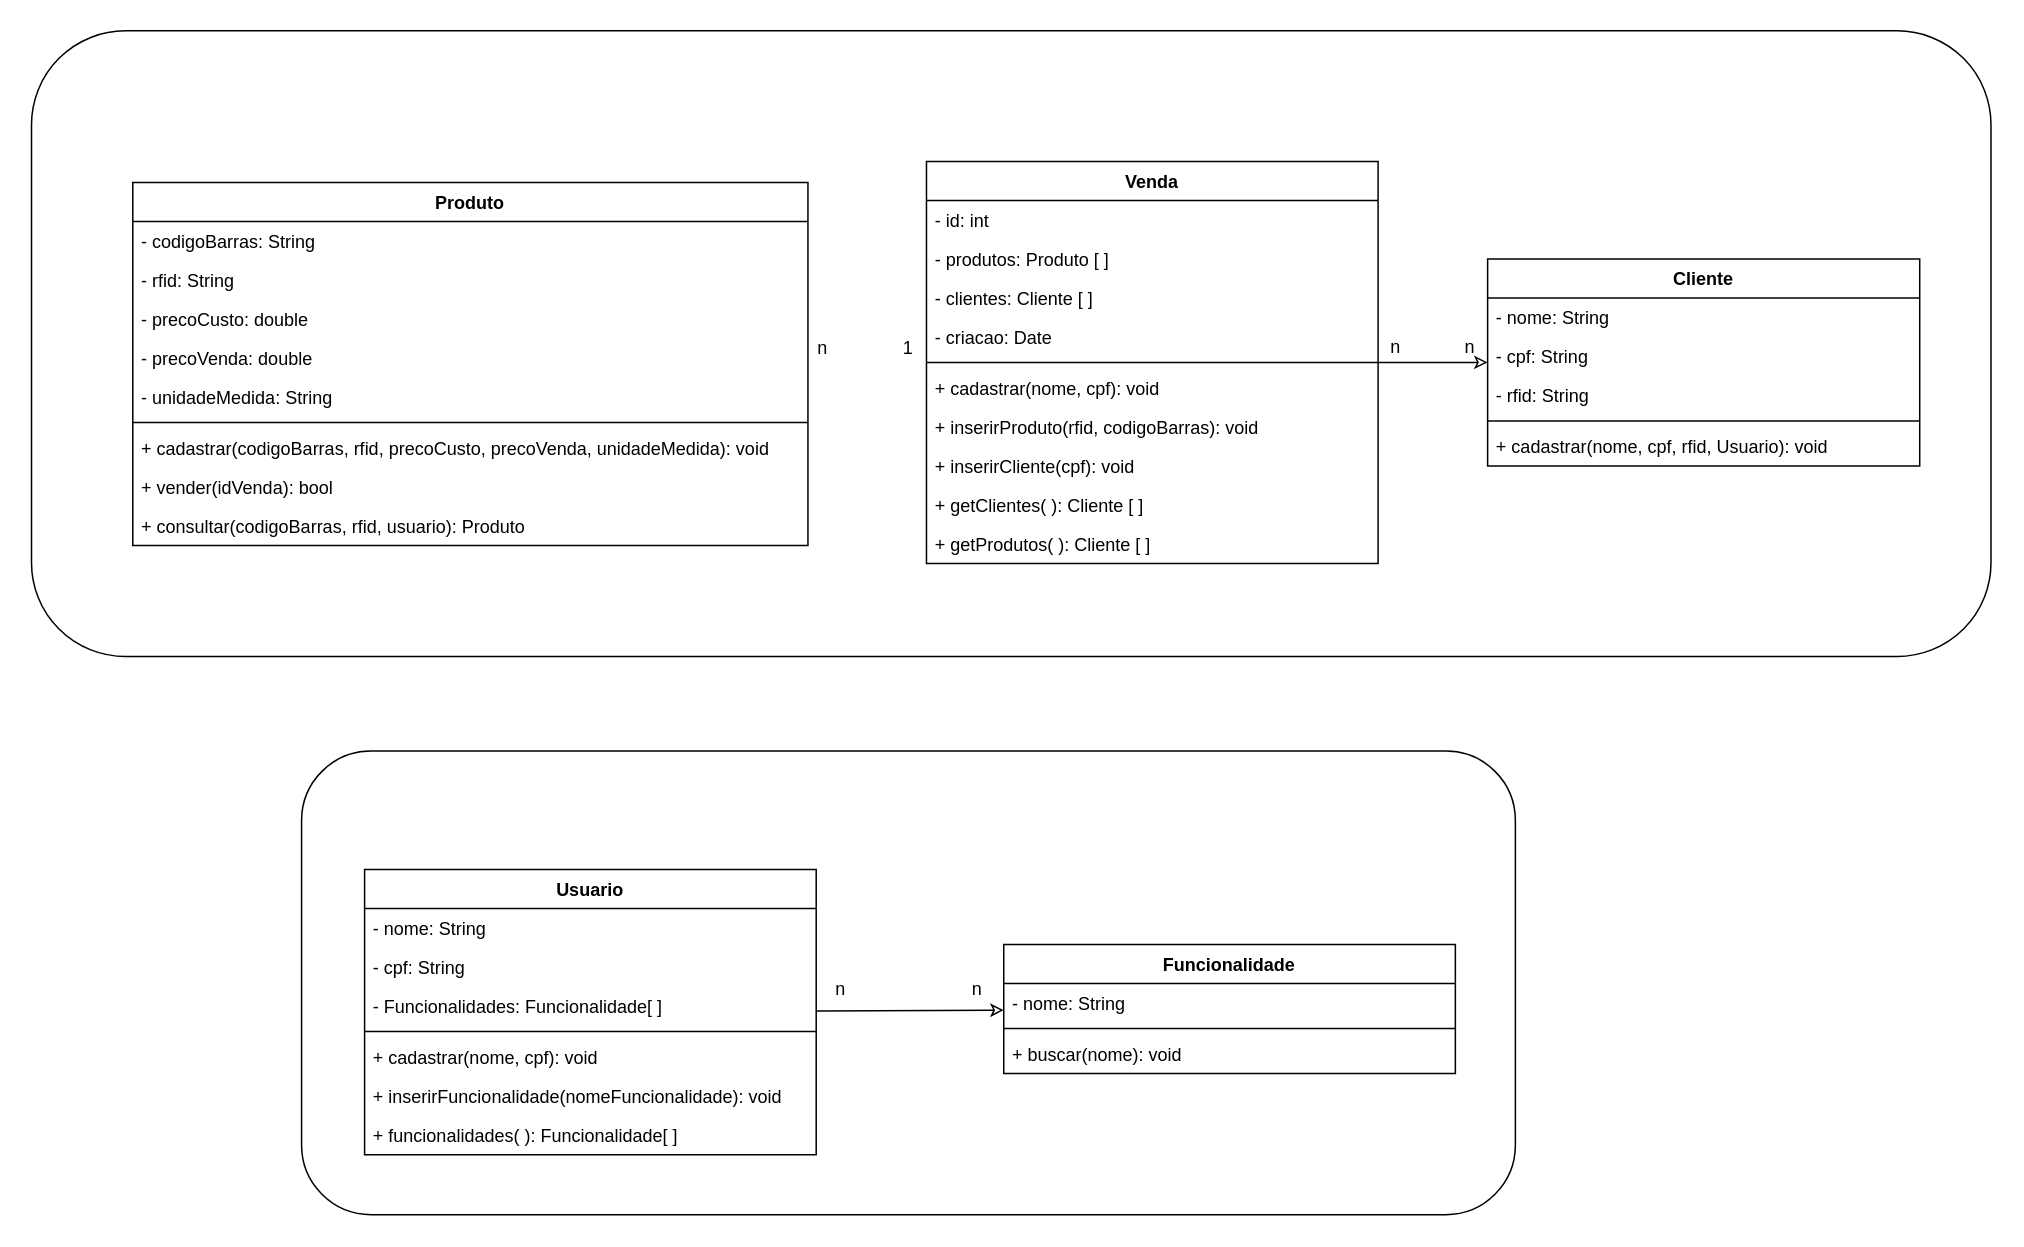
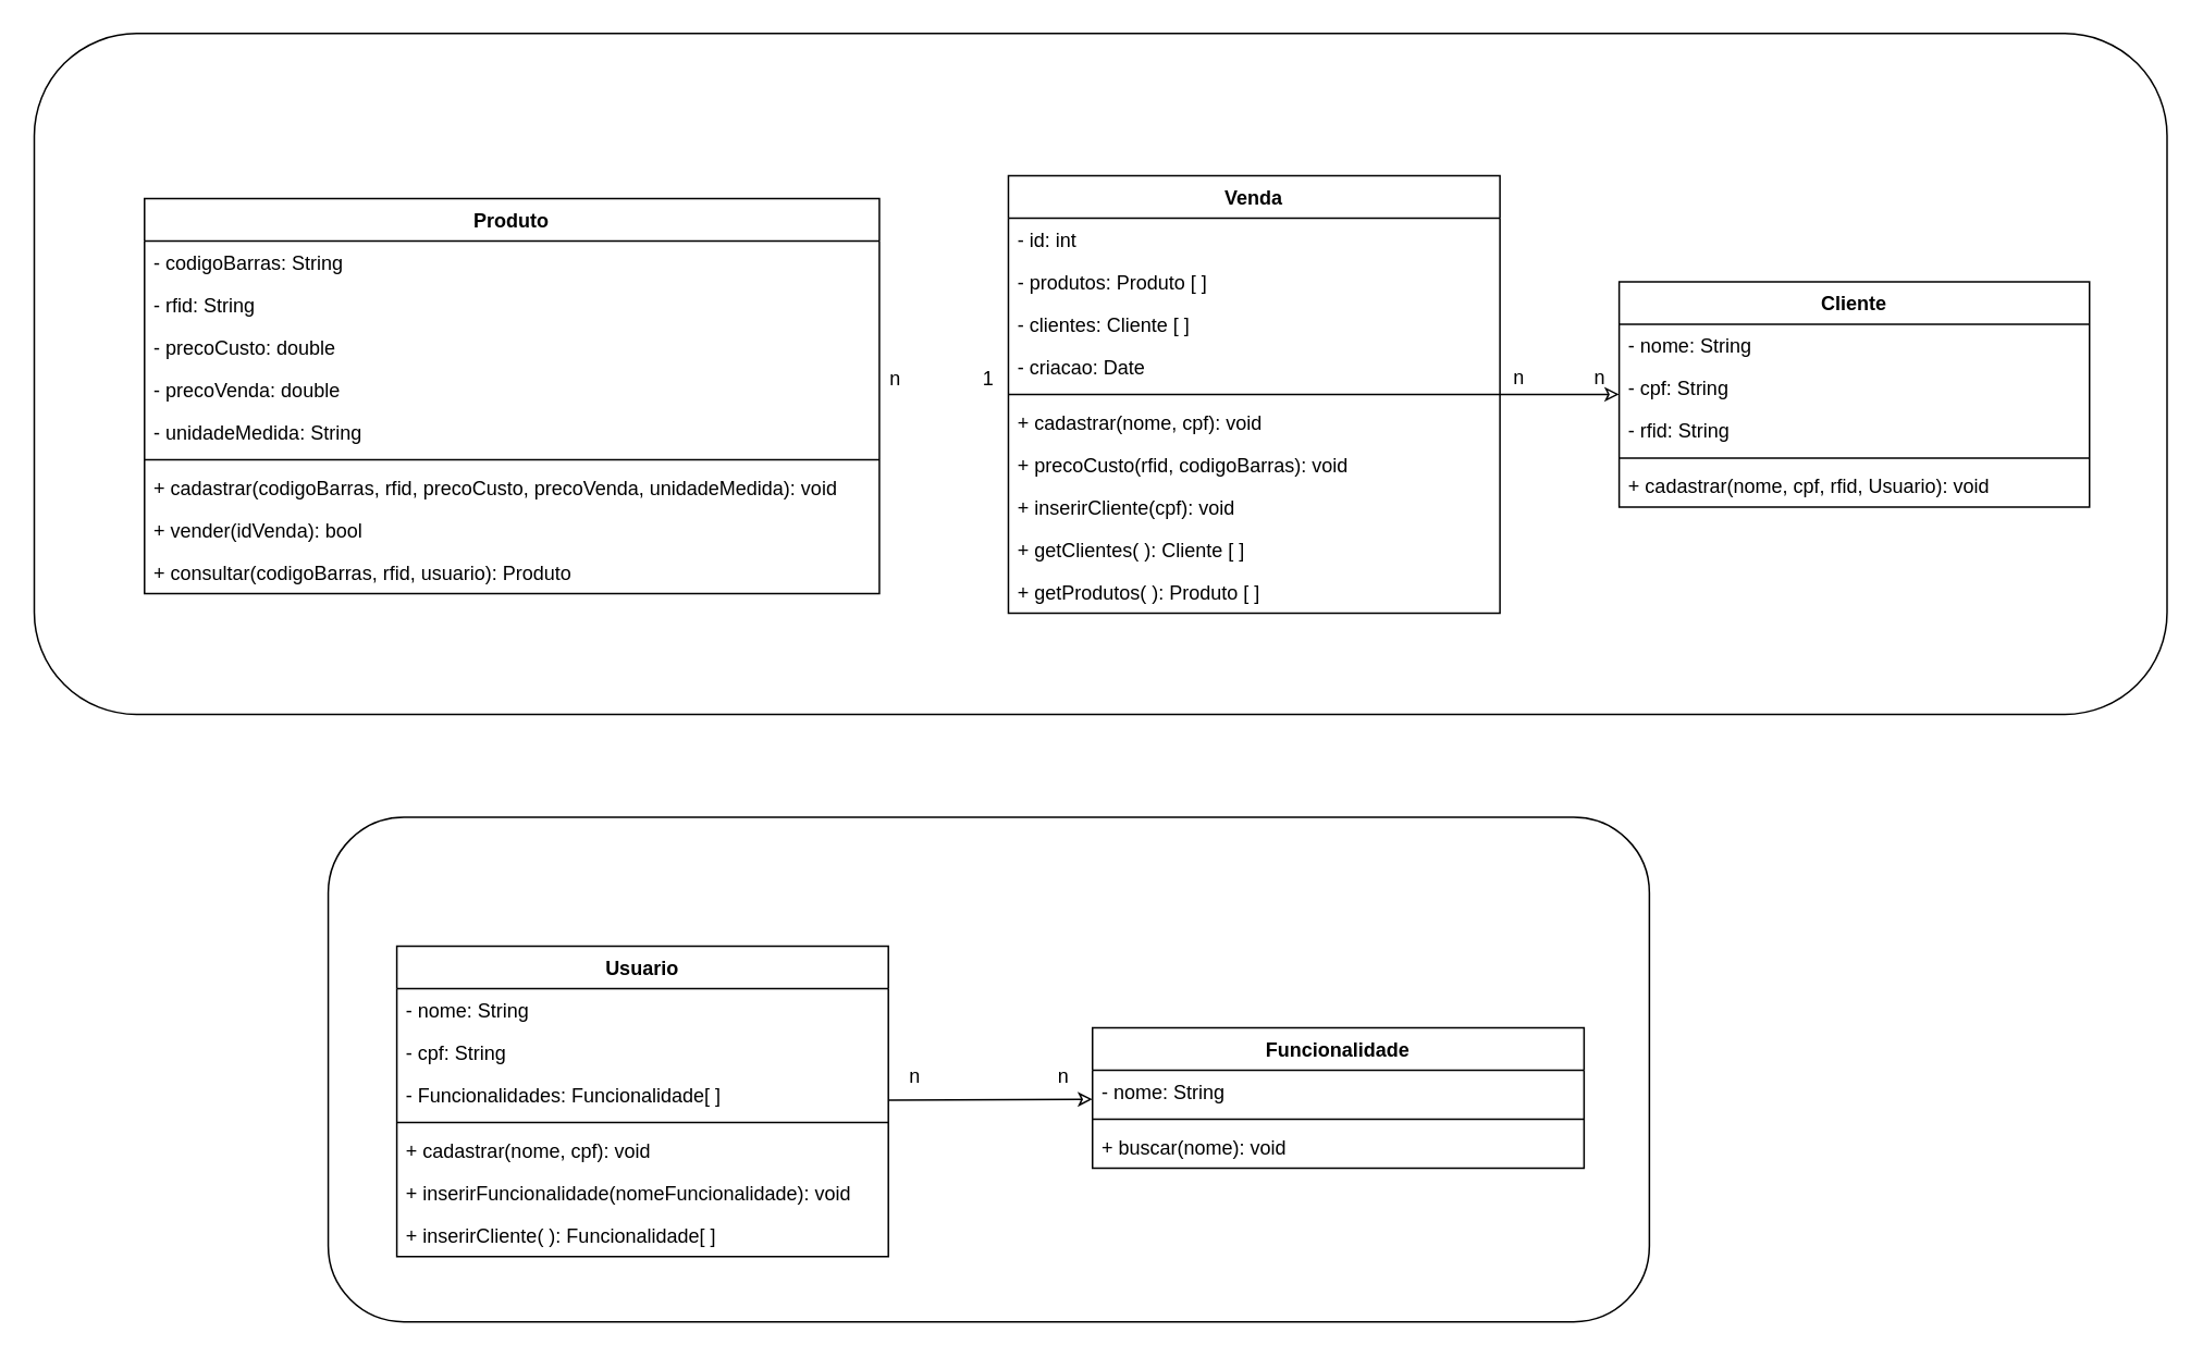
- <mxCell id="21" value="+ inserirProduto(rfid, codigoBarras): void" style="text;strokeColor=none;fillColor=none;align=left;verticalAlign=top;spacingLeft=4;spacingRight=4;overflow=hidden;rotatable=0;points=[[0,0.5],[1,0.5]];portConstraint=eastwest;" parent="14" vertex="1"><mxGeometry y="164" width="301" height="26" as="geometry" /></mxCell>
+ <mxCell id="21" value="+ precoCusto(rfid, codigoBarras): void" style="text;strokeColor=none;fillColor=none;align=left;verticalAlign=top;spacingLeft=4;spacingRight=4;overflow=hidden;rotatable=0;points=[[0,0.5],[1,0.5]];portConstraint=eastwest;" parent="14" vertex="1"><mxGeometry y="164" width="301" height="26" as="geometry" /></mxCell>
- <mxCell id="24" value="+ getProdutos( ): Cliente [ ]" style="text;strokeColor=none;fillColor=none;align=left;verticalAlign=top;spacingLeft=4;spacingRight=4;overflow=hidden;rotatable=0;points=[[0,0.5],[1,0.5]];portConstraint=eastwest;" parent="14" vertex="1"><mxGeometry y="242" width="301" height="26" as="geometry" /></mxCell>
+ <mxCell id="24" value="+ getProdutos( ): Produto [ ]" style="text;strokeColor=none;fillColor=none;align=left;verticalAlign=top;spacingLeft=4;spacingRight=4;overflow=hidden;rotatable=0;points=[[0,0.5],[1,0.5]];portConstraint=eastwest;" parent="14" vertex="1"><mxGeometry y="242" width="301" height="26" as="geometry" /></mxCell>
- <mxCell id="44" value="+ funcionalidades( ): Funcionalidade[ ]" style="text;strokeColor=none;fillColor=none;align=left;verticalAlign=top;spacingLeft=4;spacingRight=4;overflow=hidden;rotatable=0;points=[[0,0.5],[1,0.5]];portConstraint=eastwest;" parent="37" vertex="1"><mxGeometry y="164" width="301" height="26" as="geometry" /></mxCell>
+ <mxCell id="44" value="+ inserirCliente( ): Funcionalidade[ ]" style="text;strokeColor=none;fillColor=none;align=left;verticalAlign=top;spacingLeft=4;spacingRight=4;overflow=hidden;rotatable=0;points=[[0,0.5],[1,0.5]];portConstraint=eastwest;" parent="37" vertex="1"><mxGeometry y="164" width="301" height="26" as="geometry" /></mxCell>
